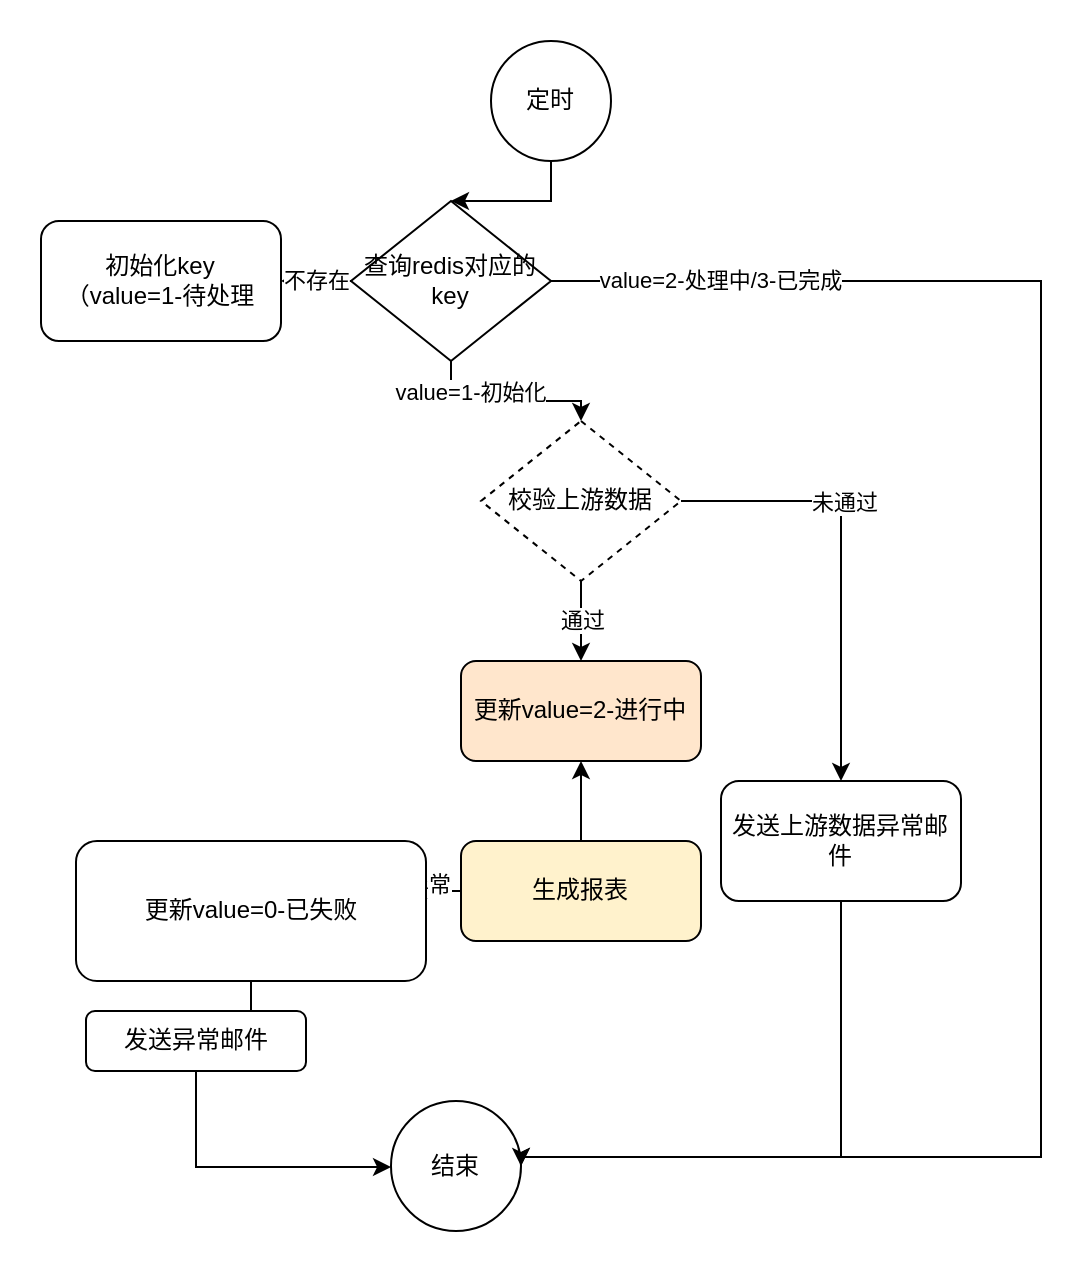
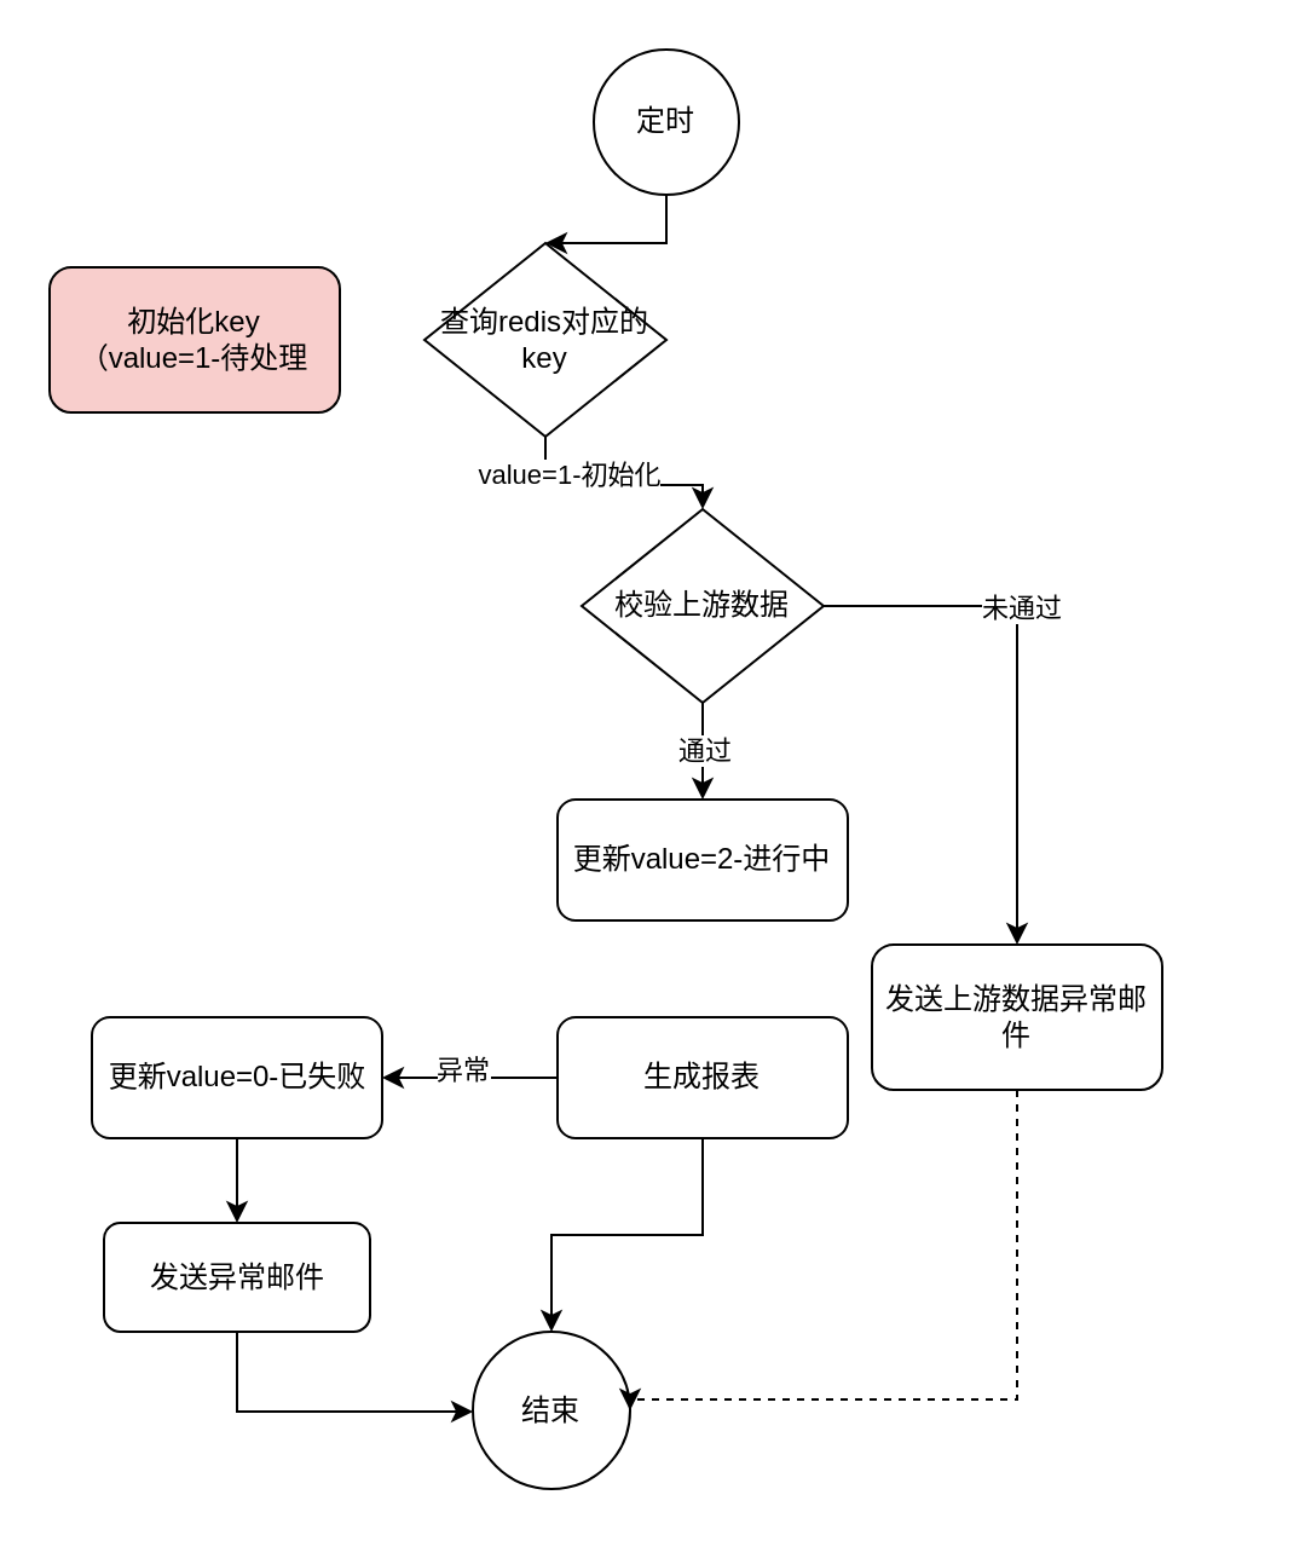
- <mxCell id="10" value="初始化key&lt;br&gt;（value=1-待处理" style="rounded=1;whiteSpace=wrap;html=1;" vertex="1" parent="1"><mxGeometry x="20" y="110" width="120" height="60" as="geometry" /></mxCell>
+ <mxCell id="10" value="初始化key&lt;br&gt;（value=1-待处理" style="rounded=1;whiteSpace=wrap;html=1;fillColor=#f8cecc;" vertex="1" parent="1"><mxGeometry x="20" y="110" width="120" height="60" as="geometry" /></mxCell>
- <mxCell id="4" value="不存在" style="edgeStyle=orthogonalEdgeStyle;rounded=0;orthogonalLoop=1;jettySize=auto;html=1;" edge="1" parent="1" source="9" target="10"><mxGeometry relative="1" as="geometry" /></mxCell>
- <mxCell id="15" value="校验上游数据" style="rhombus;whiteSpace=wrap;html=1;dashed=1;" vertex="1" parent="1"><mxGeometry x="240" y="210" width="100" height="80" as="geometry" /></mxCell>
+ <mxCell id="15" value="校验上游数据" style="rhombus;whiteSpace=wrap;html=1;" vertex="1" parent="1"><mxGeometry x="240" y="210" width="100" height="80" as="geometry" /></mxCell>
- <mxCell id="7" style="edgeStyle=orthogonalEdgeStyle;rounded=0;orthogonalLoop=1;jettySize=auto;html=1;entryX=1;entryY=0.5;entryDx=0;entryDy=0;" edge="1" parent="1" source="9" target="17"><mxGeometry relative="1" as="geometry"><mxPoint x="440" y="600" as="targetPoint" /><Array as="points"><mxPoint x="520" y="140" /><mxPoint x="520" y="578" /></Array></mxGeometry></mxCell>
- <mxCell id="8" value="value=2-处理中/3-已完成" style="edgeLabel;html=1;align=center;verticalAlign=middle;resizable=0;points=[];" vertex="1" connectable="0" parent="7"><mxGeometry x="-0.823" y="1" relative="1" as="geometry"><mxPoint as="offset" /></mxGeometry></mxCell>
- <mxCell id="16" value="更新value=2-进行中" style="rounded=1;whiteSpace=wrap;html=1;fillColor=#ffe6cc;" vertex="1" parent="1"><mxGeometry x="230" y="330" width="120" height="50" as="geometry" /></mxCell>
+ <mxCell id="16" value="更新value=2-进行中" style="rounded=1;whiteSpace=wrap;html=1;" vertex="1" parent="1"><mxGeometry x="230" y="330" width="120" height="50" as="geometry" /></mxCell>
- <mxCell id="18" style="edgeStyle=orthogonalEdgeStyle;rounded=0;orthogonalLoop=1;jettySize=auto;html=1;" edge="1" parent="1" source="21" target="16"><mxGeometry relative="1" as="geometry" /></mxCell>
+ <mxCell id="18" style="edgeStyle=orthogonalEdgeStyle;rounded=0;orthogonalLoop=1;jettySize=auto;html=1;entryX=0.5;entryY=0;entryDx=0;entryDy=0;" edge="1" parent="1" source="21" target="17"><mxGeometry relative="1" as="geometry" /></mxCell>
- <mxCell id="21" value="生成报表" style="rounded=1;whiteSpace=wrap;html=1;fillColor=#fff2cc;" vertex="1" parent="1"><mxGeometry x="230" y="420" width="120" height="50" as="geometry" /></mxCell>
+ <mxCell id="21" value="生成报表" style="rounded=1;whiteSpace=wrap;html=1;" vertex="1" parent="1"><mxGeometry x="230" y="420" width="120" height="50" as="geometry" /></mxCell>
- <mxCell id="23" value="&lt;span&gt;更新value=0-已失败&lt;/span&gt;" style="rounded=1;whiteSpace=wrap;html=1;" vertex="1" parent="1"><mxGeometry x="37.5" y="420" width="175" height="70" as="geometry" /></mxCell>
+ <mxCell id="23" value="&lt;span&gt;更新value=0-已失败&lt;/span&gt;" style="rounded=1;whiteSpace=wrap;html=1;" vertex="1" parent="1"><mxGeometry x="37.5" y="420" width="120" height="50" as="geometry" /></mxCell>
- <mxCell id="26" style="edgeStyle=orthogonalEdgeStyle;rounded=0;orthogonalLoop=1;jettySize=auto;html=1;entryX=1;entryY=0.5;entryDx=0;entryDy=0;" edge="1" parent="1" source="27" target="17"><mxGeometry relative="1" as="geometry"><Array as="points"><mxPoint x="420" y="578" /></Array></mxGeometry></mxCell>
+ <mxCell id="26" style="edgeStyle=orthogonalEdgeStyle;rounded=0;orthogonalLoop=1;jettySize=auto;html=1;entryX=1;entryY=0.5;entryDx=0;entryDy=0;dashed=1;" edge="1" parent="1" source="27" target="17"><mxGeometry relative="1" as="geometry"><Array as="points"><mxPoint x="420" y="578" /></Array></mxGeometry></mxCell>
- <mxCell id="25" value="发送异常邮件" style="rounded=1;whiteSpace=wrap;html=1;" vertex="1" parent="1"><mxGeometry x="42.5" y="505" width="110" height="30" as="geometry" /></mxCell>
+ <mxCell id="25" value="发送异常邮件" style="rounded=1;whiteSpace=wrap;html=1;" vertex="1" parent="1"><mxGeometry x="42.5" y="505" width="110" height="45" as="geometry" /></mxCell>
